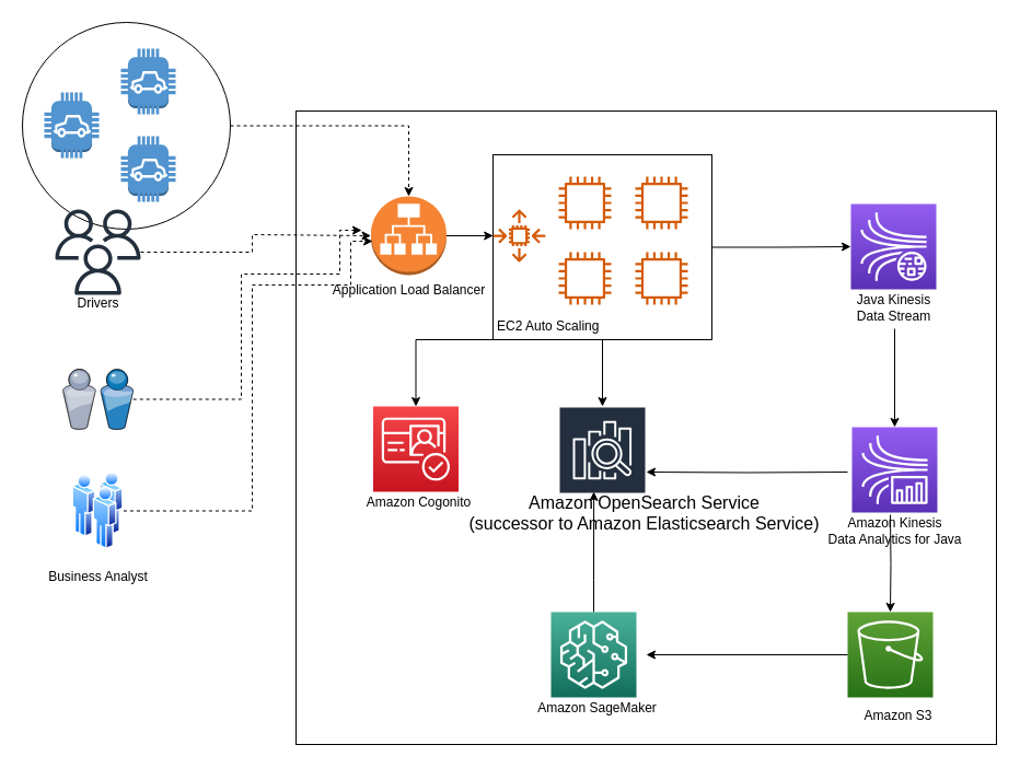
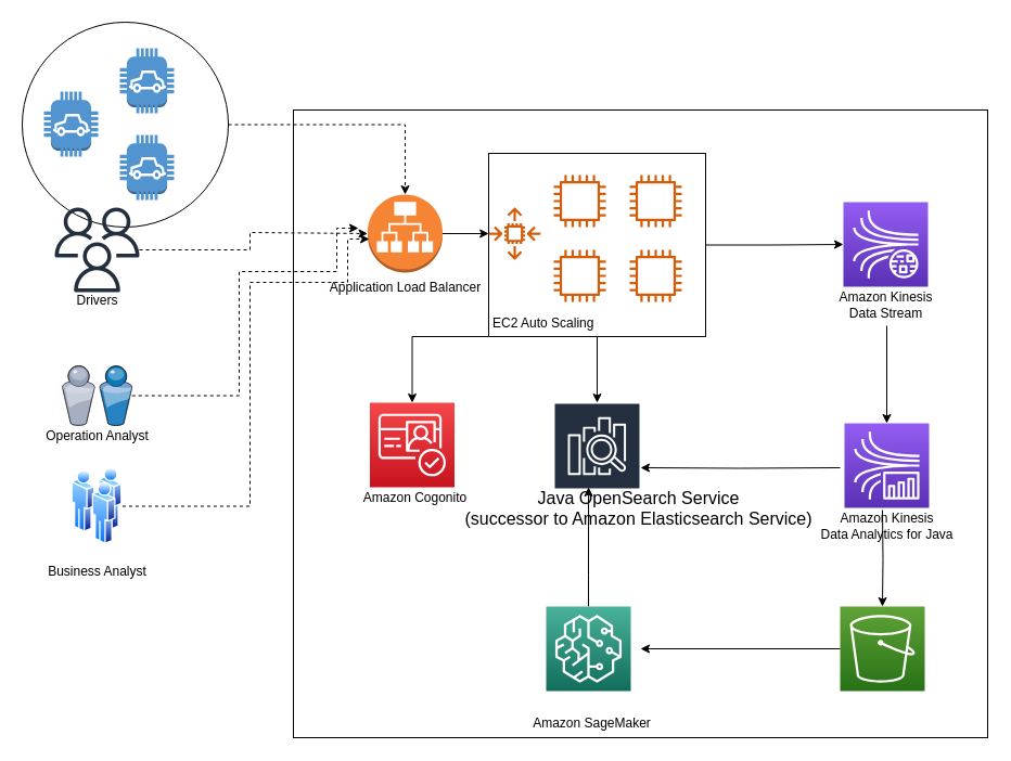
- <mxCell id="42" value="Java Kinesis&lt;br&gt;Data Stream" style="text;html=1;resizable=0;autosize=1;align=center;verticalAlign=middle;points=[];fillColor=none;strokeColor=none;rounded=0;" vertex="1" parent="41"><mxGeometry y="80" width="100" height="30" as="geometry" /></mxCell>
+ <mxCell id="42" value="Amazon Kinesis&lt;br&gt;Data Stream" style="text;html=1;resizable=0;autosize=1;align=center;verticalAlign=middle;points=[];fillColor=none;strokeColor=none;rounded=0;" vertex="1" parent="41"><mxGeometry y="80" width="100" height="30" as="geometry" /></mxCell>
+ <mxCell id="34" value="Operation Analyst" style="text;html=1;resizable=0;autosize=1;align=center;verticalAlign=middle;points=[];fillColor=none;strokeColor=none;rounded=0;" vertex="1" parent="1"><mxGeometry x="34" y="392" width="110" height="20" as="geometry" /></mxCell>
- <mxCell id="4" value="&lt;p style=&quot;margin-top: 0pt ; margin-bottom: 0pt ; direction: ltr ; unicode-bidi: embed ; vertical-align: baseline&quot;&gt;&lt;font face=&quot;arial&quot;&gt;&lt;span style=&quot;font-size: 16px&quot;&gt;Amazon OpenSearch Service&lt;/span&gt;&lt;/font&gt;&lt;/p&gt;&lt;p style=&quot;margin-top: 0pt ; margin-bottom: 0pt ; direction: ltr ; unicode-bidi: embed ; vertical-align: baseline&quot;&gt;&lt;font face=&quot;arial&quot;&gt;&lt;span style=&quot;font-size: 16px&quot;&gt;(successor to Amazon Elasticsearch Service)&lt;/span&gt;&lt;/font&gt;&lt;/p&gt;&lt;div&gt;&lt;br&gt;&lt;/div&gt;" style="text;html=1;resizable=0;autosize=1;align=center;verticalAlign=middle;points=[];fillColor=default;strokeColor=none;rounded=0;" vertex="1" parent="1"><mxGeometry x="418" y="451" width="340" height="50" as="geometry" /></mxCell>
+ <mxCell id="4" value="&lt;p style=&quot;margin-top: 0pt ; margin-bottom: 0pt ; direction: ltr ; unicode-bidi: embed ; vertical-align: baseline&quot;&gt;&lt;font face=&quot;arial&quot;&gt;&lt;span style=&quot;font-size: 16px&quot;&gt;Java OpenSearch Service&lt;/span&gt;&lt;/font&gt;&lt;/p&gt;&lt;p style=&quot;margin-top: 0pt ; margin-bottom: 0pt ; direction: ltr ; unicode-bidi: embed ; vertical-align: baseline&quot;&gt;&lt;font face=&quot;arial&quot;&gt;&lt;span style=&quot;font-size: 16px&quot;&gt;(successor to Amazon Elasticsearch Service)&lt;/span&gt;&lt;/font&gt;&lt;/p&gt;&lt;div&gt;&lt;br&gt;&lt;/div&gt;" style="text;html=1;resizable=0;autosize=1;align=center;verticalAlign=middle;points=[];fillColor=default;strokeColor=none;rounded=0;" vertex="1" parent="1"><mxGeometry x="418" y="451" width="340" height="50" as="geometry" /></mxCell>
- <mxCell id="49" value="Amazon SageMaker" style="text;html=1;resizable=0;autosize=1;align=center;verticalAlign=middle;points=[];fillColor=none;strokeColor=none;rounded=0;" vertex="1" parent="1"><mxGeometry x="485" y="637" width="120" height="20" as="geometry" /></mxCell>
+ <mxCell id="49" value="Amazon SageMaker" style="text;html=1;resizable=0;autosize=1;align=center;verticalAlign=middle;points=[];fillColor=none;strokeColor=none;rounded=0;" vertex="1" parent="1"><mxGeometry x="485" y="657" width="120" height="20" as="geometry" /></mxCell>
- <mxCell id="21" value="Amazon S3" style="text;html=1;resizable=0;autosize=1;align=center;verticalAlign=middle;points=[];fillColor=none;strokeColor=none;rounded=0;" vertex="1" parent="1"><mxGeometry x="780" y="644" width="80" height="20" as="geometry" /></mxCell>
